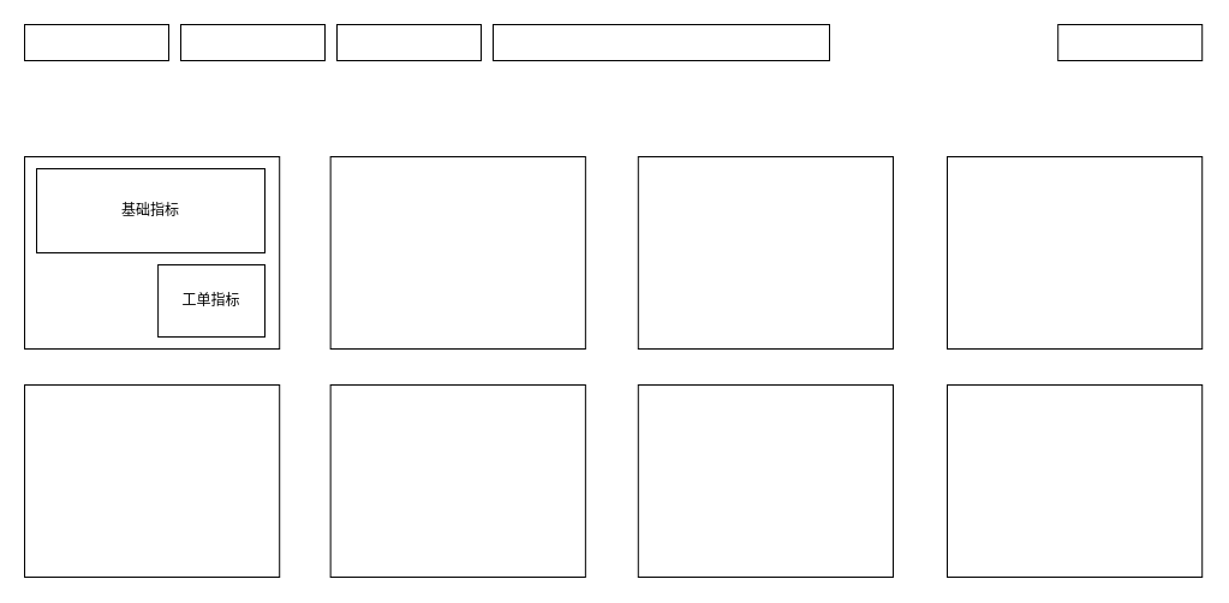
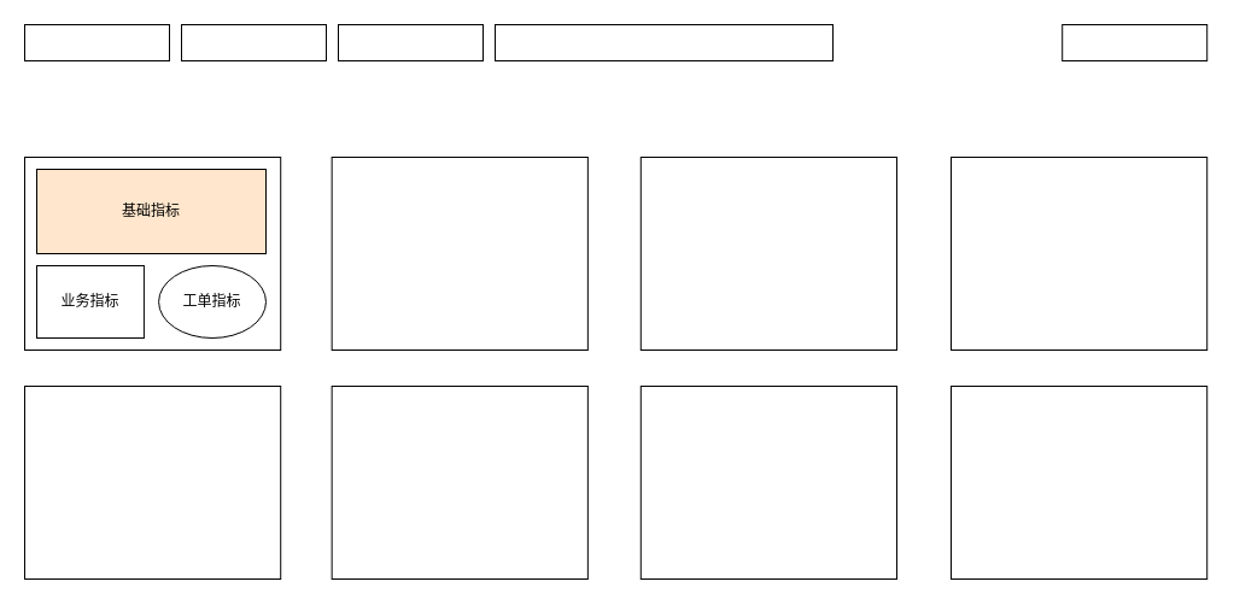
- <mxCell id="15" value="基础指标" style="rounded=0;whiteSpace=wrap;html=1;" vertex="1" parent="1"><mxGeometry x="30" y="140" width="190" height="70" as="geometry" /></mxCell>
+ <mxCell id="15" value="基础指标" style="rounded=0;whiteSpace=wrap;html=1;fillColor=#ffe6cc;" vertex="1" parent="1"><mxGeometry x="30" y="140" width="190" height="70" as="geometry" /></mxCell>
+ <mxCell id="16" value="业务指标" style="rounded=0;whiteSpace=wrap;html=1;" vertex="1" parent="1"><mxGeometry x="30" y="220" width="88.9" height="60" as="geometry" /></mxCell>
- <mxCell id="17" value="工单指标" style="rounded=0;whiteSpace=wrap;html=1;" vertex="1" parent="1"><mxGeometry x="131.1" y="220" width="88.9" height="60" as="geometry" /></mxCell>
+ <mxCell id="17" value="工单指标" style="ellipse;whiteSpace=wrap;html=1;" vertex="1" parent="1"><mxGeometry x="131.1" y="220" width="88.9" height="60" as="geometry" /></mxCell>
